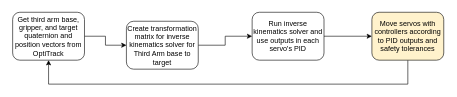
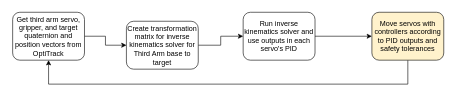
- <mxCell id="3" value="Get third arm base, gripper, and target quaternion and position vectors from OptiTrack" style="rounded=1;whiteSpace=wrap;html=1;" parent="1" vertex="1"><mxGeometry x="20" y="20" width="120" height="80" as="geometry" /></mxCell>
+ <mxCell id="3" value="Get third arm servo, gripper, and target quaternion and position vectors from OptiTrack" style="rounded=1;whiteSpace=wrap;html=1;" parent="1" vertex="1"><mxGeometry x="20" y="20" width="120" height="80" as="geometry" /></mxCell>
- <mxCell id="7" value="Run inverse kinematics solver and use outputs in each servo's PID" style="whiteSpace=wrap;html=1;rounded=1;" parent="1" vertex="1"><mxGeometry x="420" y="20" width="120" height="80" as="geometry" /></mxCell>
+ <mxCell id="7" value="Run inverse kinematics solver and use outputs in each servo's PID" style="whiteSpace=wrap;html=1;rounded=1;" parent="1" vertex="1"><mxGeometry x="405" y="20" width="120" height="80" as="geometry" /></mxCell>
